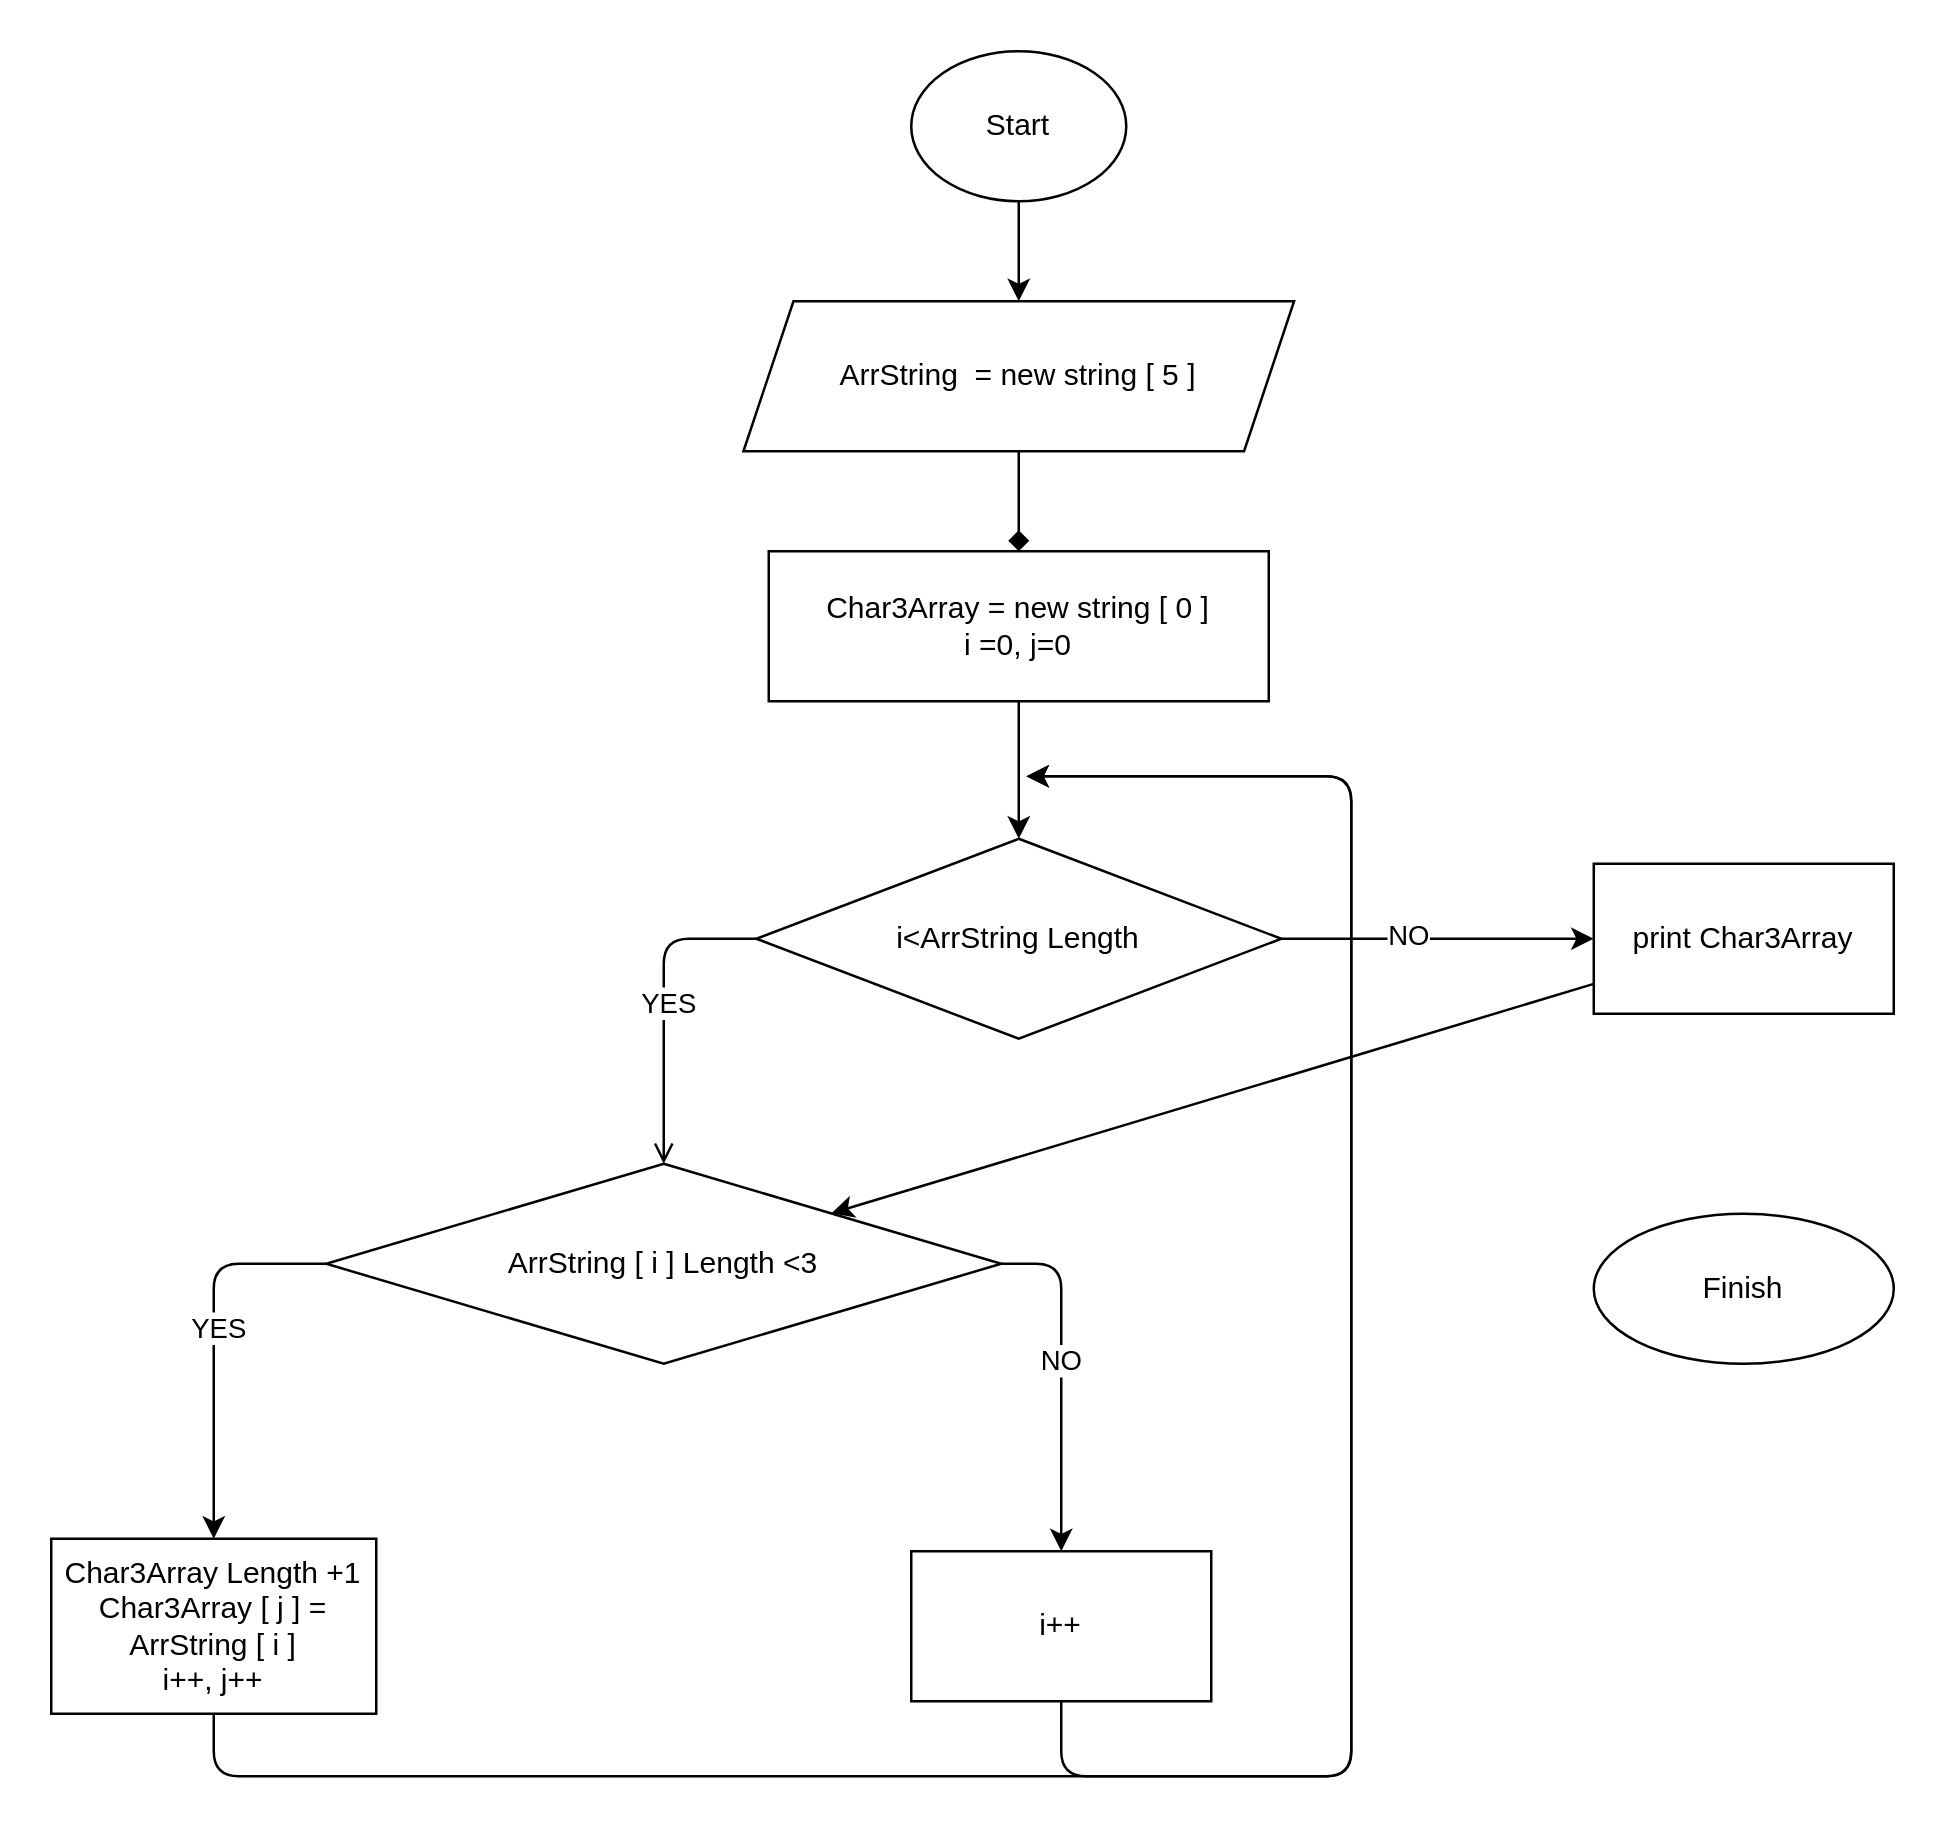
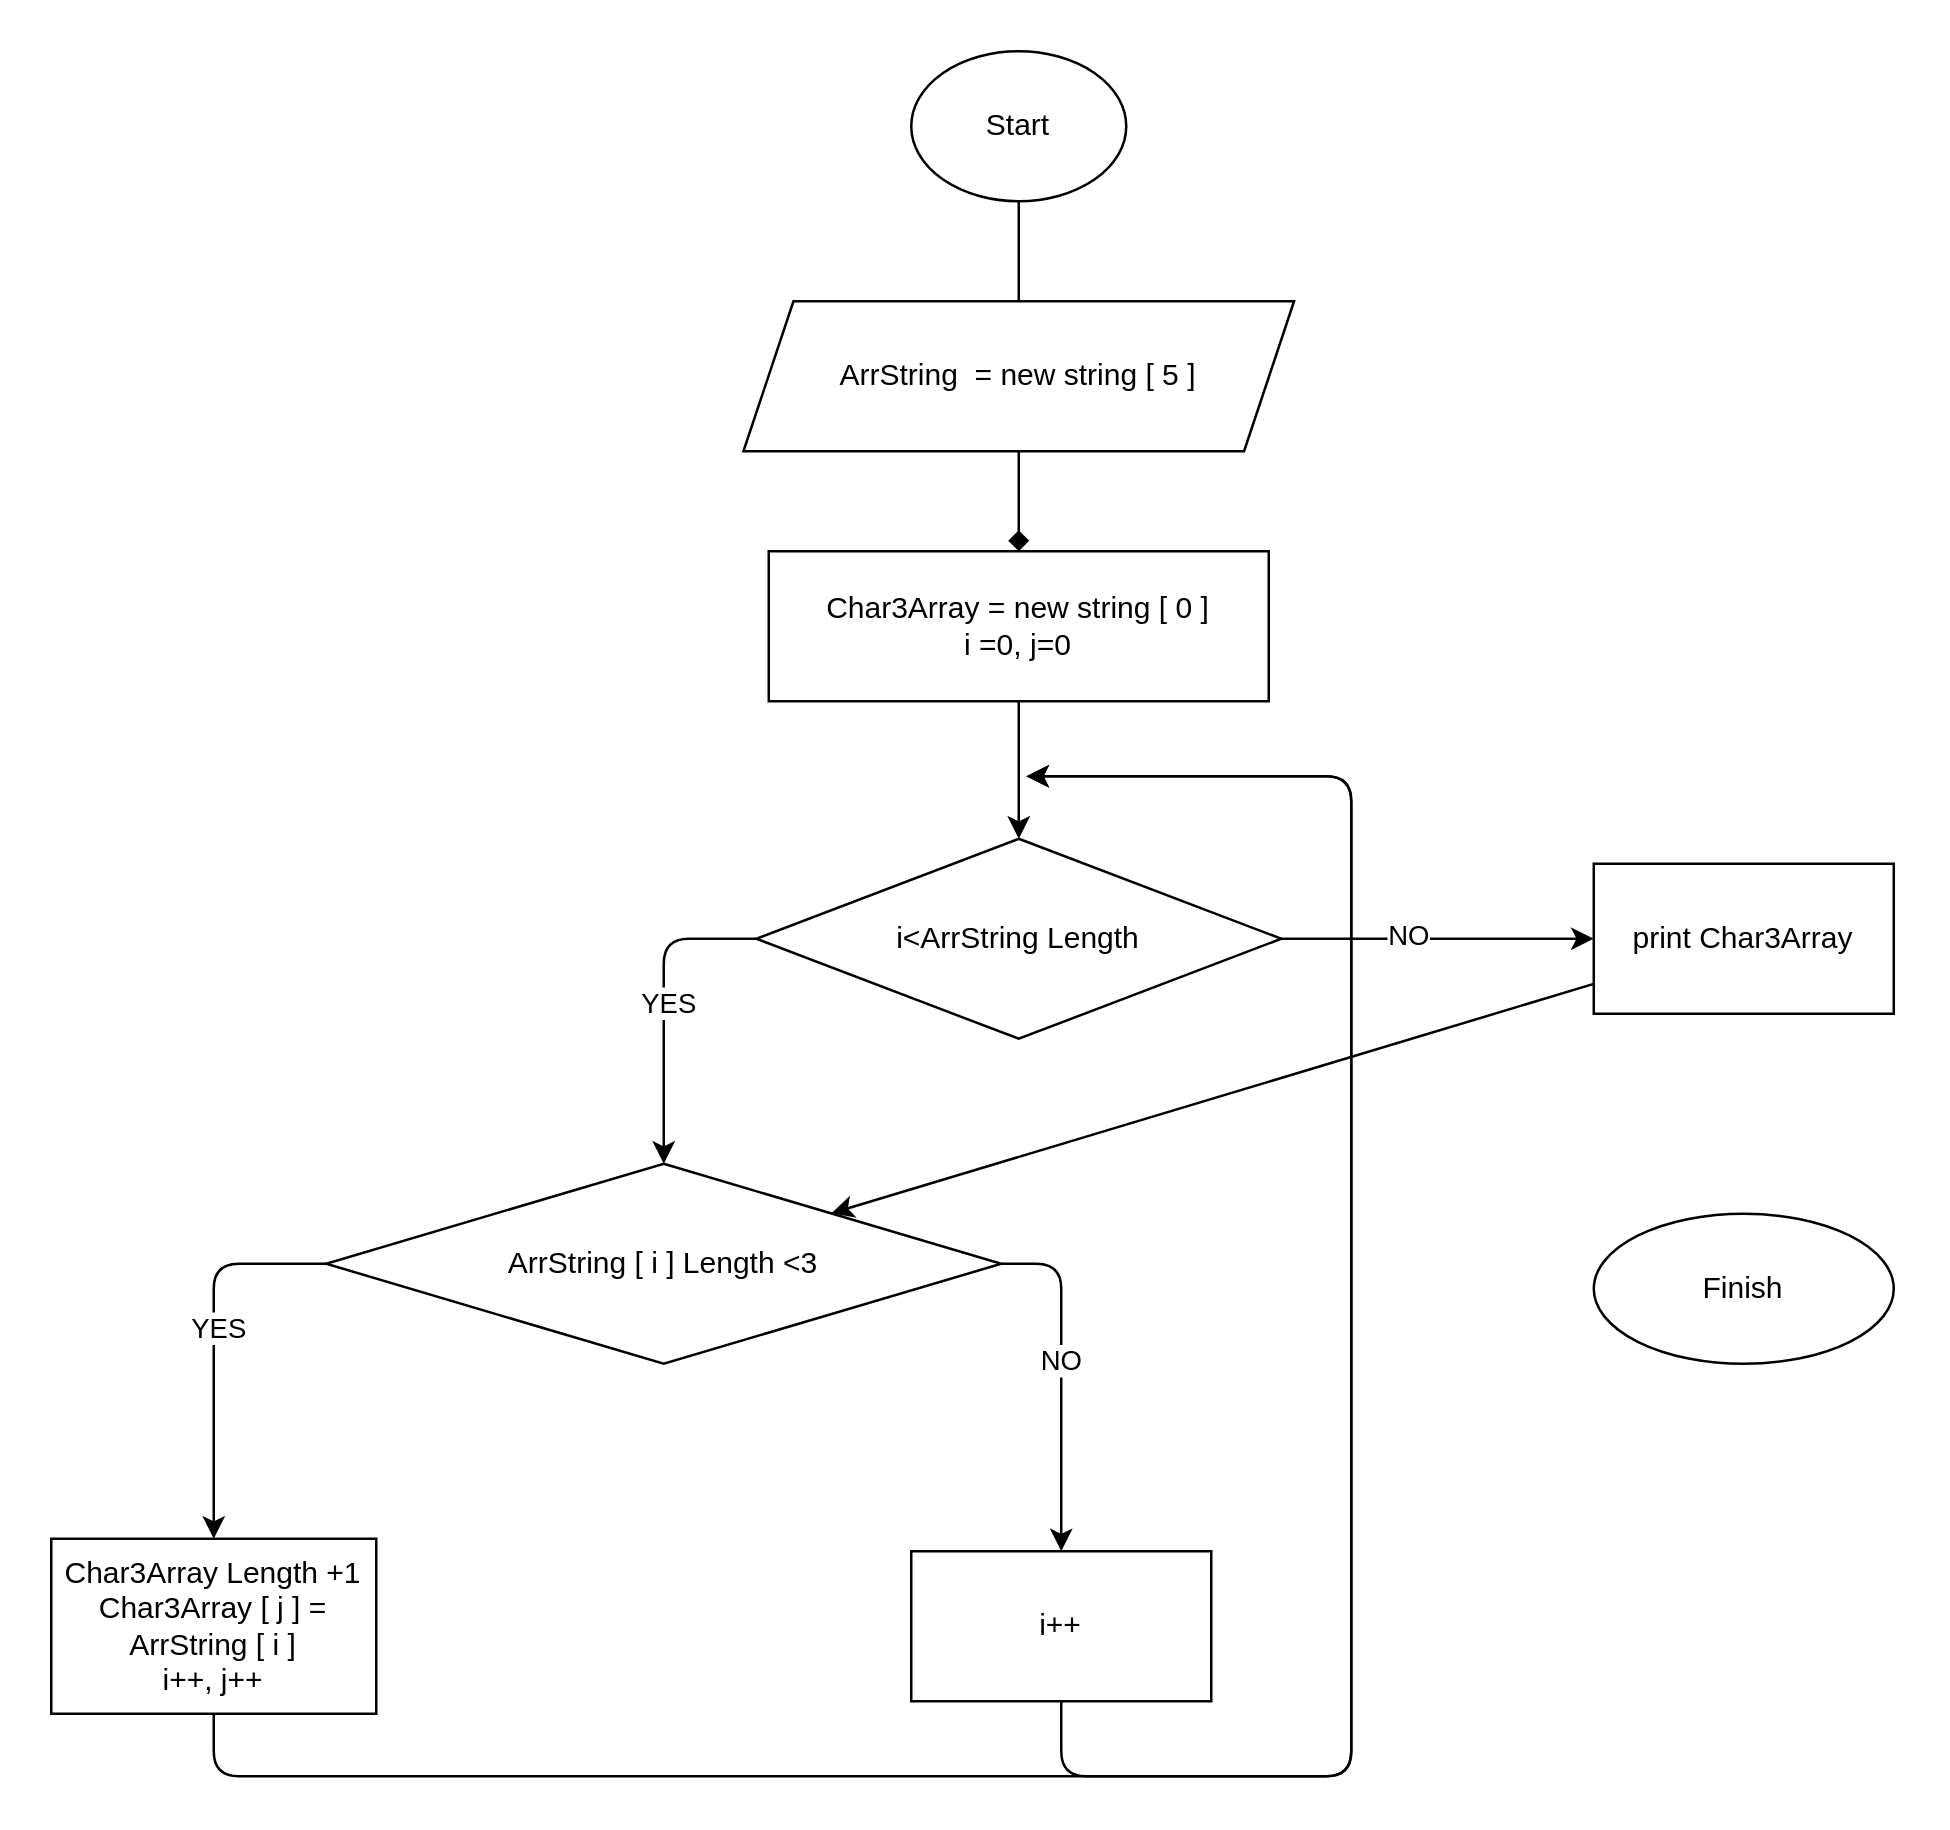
- <mxCell id="2" value="" style="edgeStyle=none;html=1;" parent="1" source="3" target="5" edge="1"><mxGeometry relative="1" as="geometry" /></mxCell>
+ <mxCell id="2" value="" style="edgeStyle=none;html=1;endArrow=none;" parent="1" source="3" target="5" edge="1"><mxGeometry relative="1" as="geometry" /></mxCell>
- <mxCell id="17" style="edgeStyle=none;html=1;exitX=0;exitY=0.5;exitDx=0;exitDy=0;entryX=0.5;entryY=0;entryDx=0;entryDy=0;endArrow=open;" parent="1" source="21" target="12" edge="1"><mxGeometry relative="1" as="geometry"><Array as="points"><mxPoint x="265" y="375" /></Array></mxGeometry></mxCell>
+ <mxCell id="17" style="edgeStyle=none;html=1;exitX=0;exitY=0.5;exitDx=0;exitDy=0;entryX=0.5;entryY=0;entryDx=0;entryDy=0;" parent="1" source="21" target="12" edge="1"><mxGeometry relative="1" as="geometry"><Array as="points"><mxPoint x="265" y="375" /></Array></mxGeometry></mxCell>
